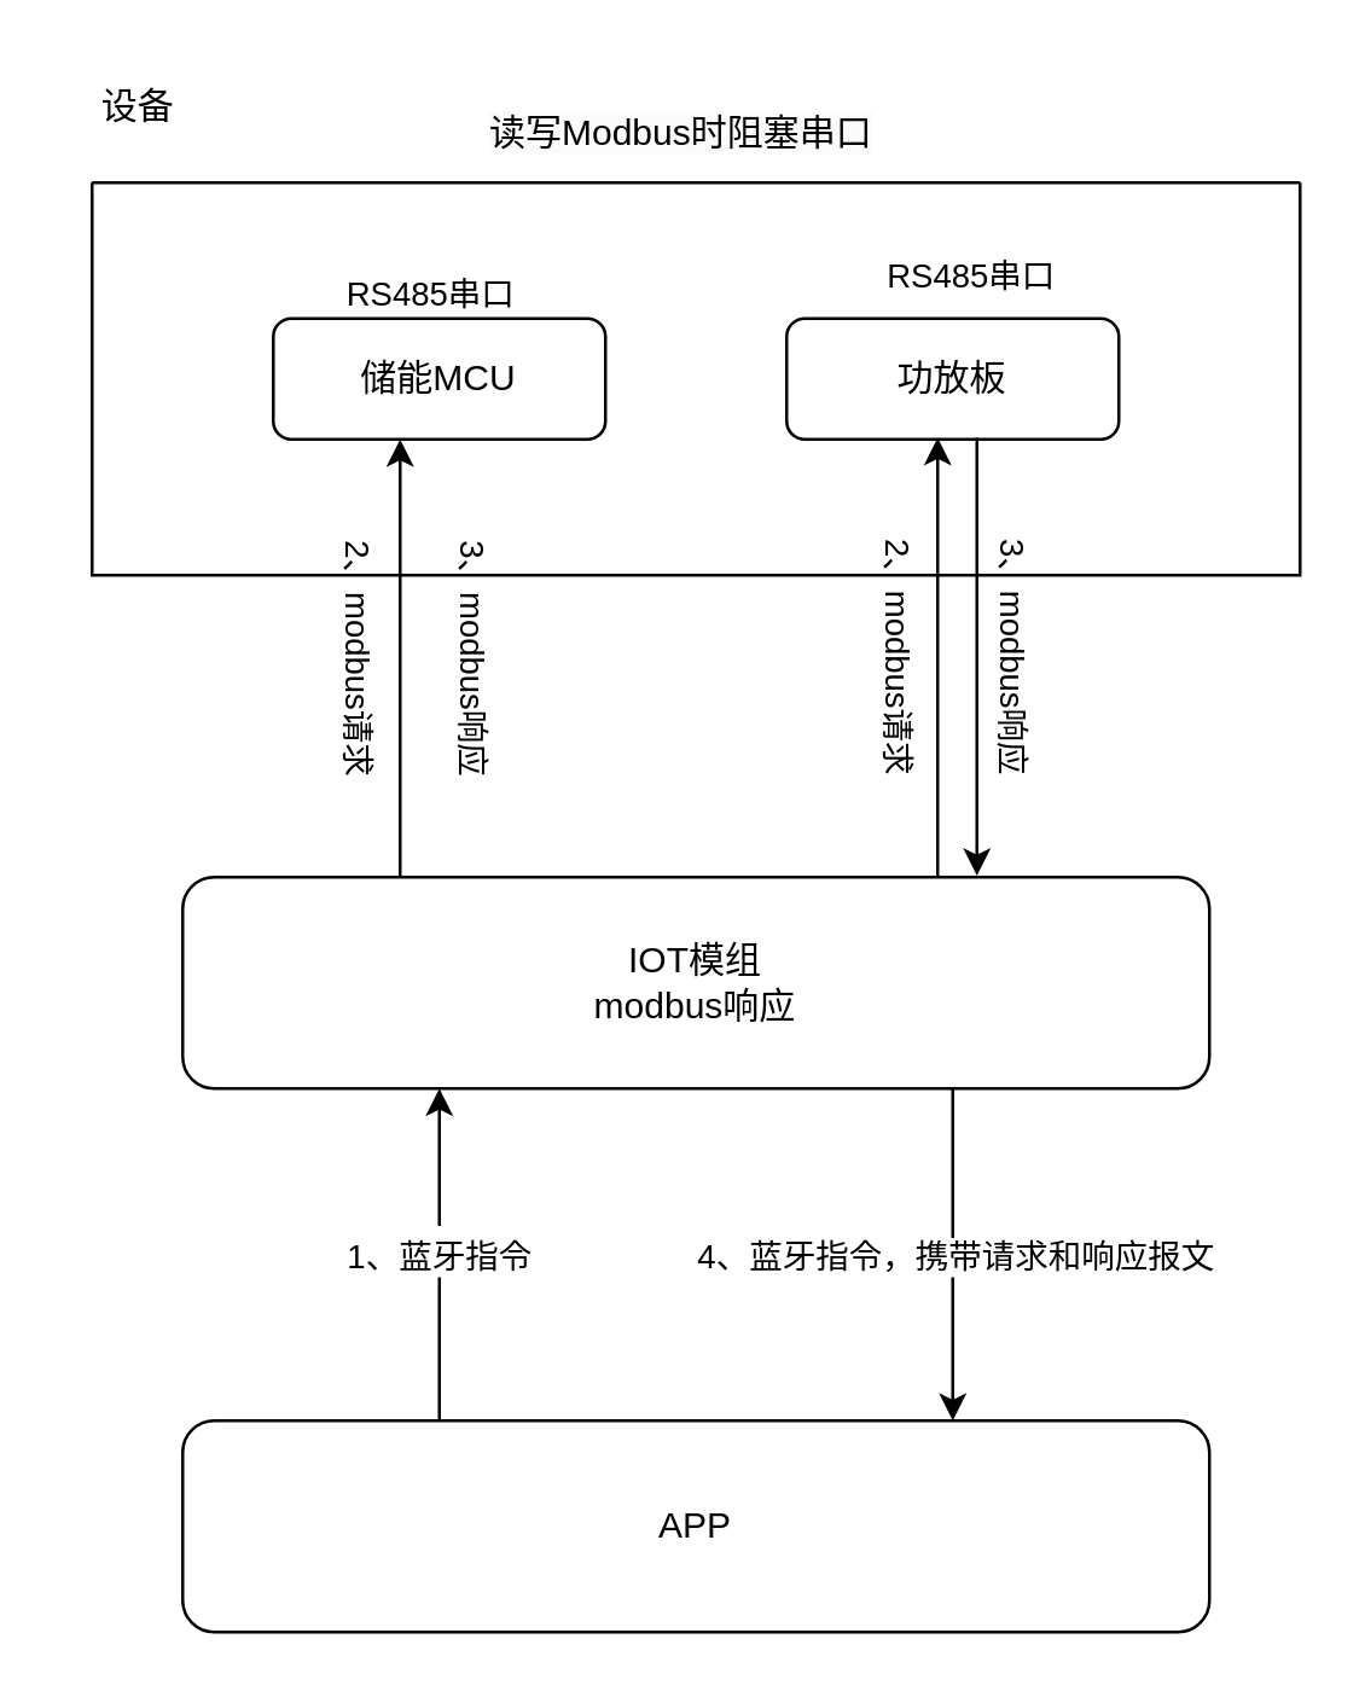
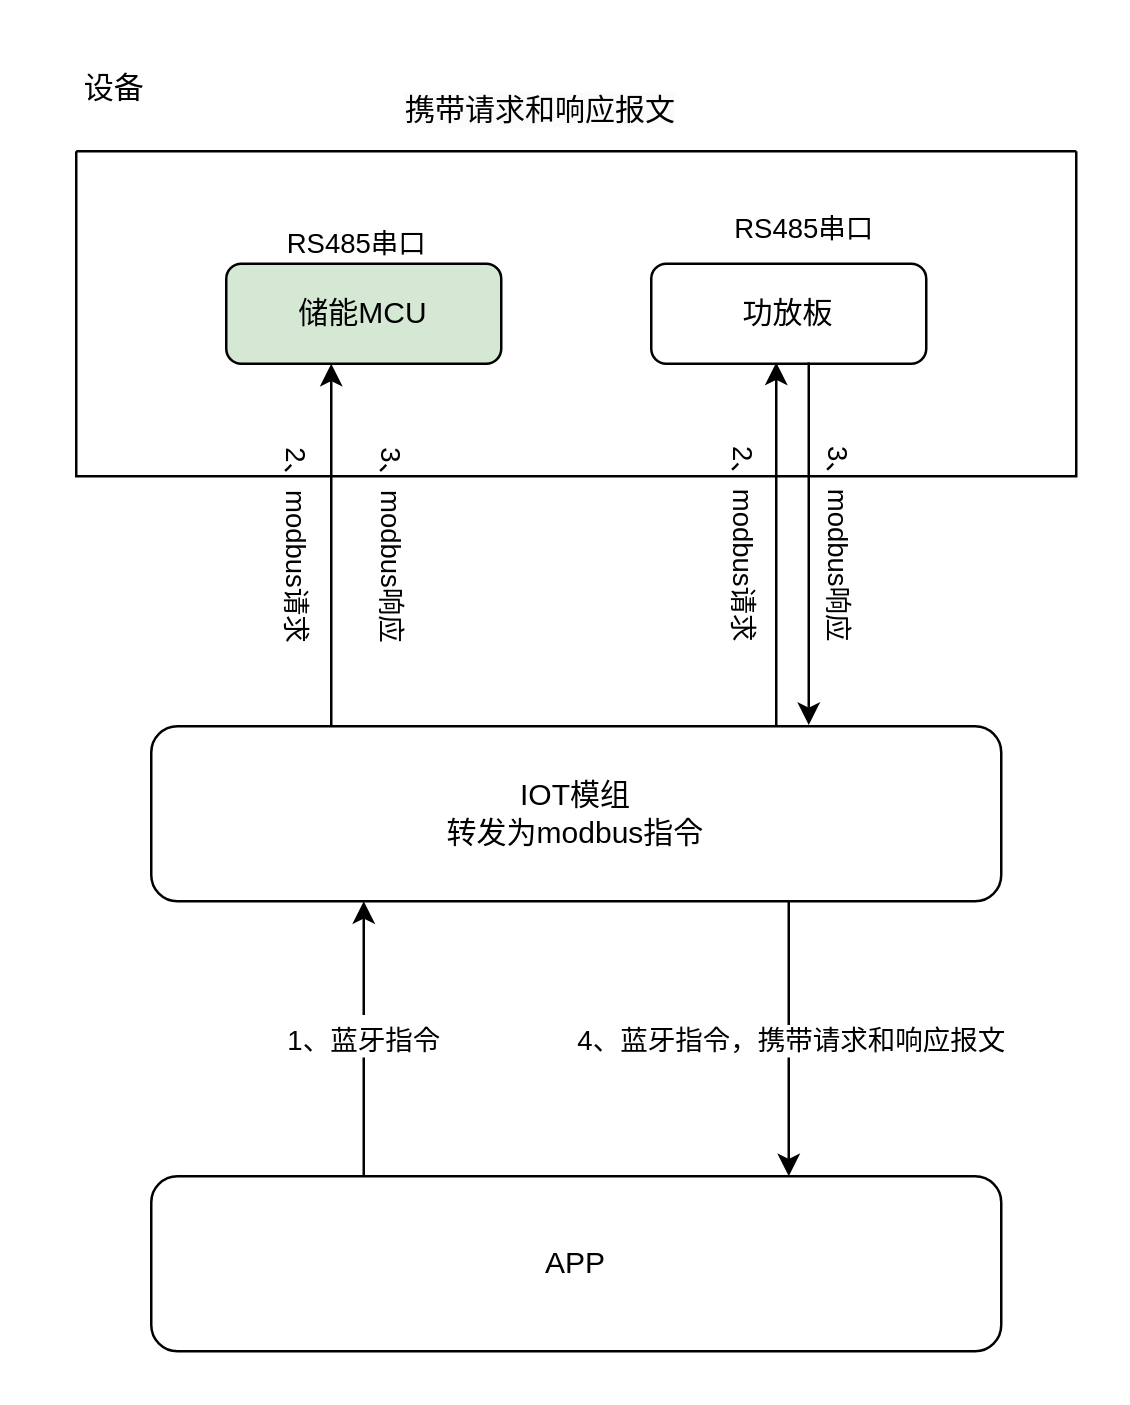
- <mxCell id="21" value="&lt;span style=&quot;color: rgb(0, 0, 0); font-family: Helvetica; font-size: 12px; font-style: normal; font-variant-ligatures: normal; font-variant-caps: normal; font-weight: 400; letter-spacing: normal; orphans: 2; text-align: center; text-indent: 0px; text-transform: none; widows: 2; word-spacing: 0px; -webkit-text-stroke-width: 0px; background-color: rgb(251, 251, 251); text-decoration-thickness: initial; text-decoration-style: initial; text-decoration-color: initial; float: none; display: inline !important;&quot;&gt;读写Modbus时阻塞串口&lt;/span&gt;" style="text;whiteSpace=wrap;html=1;" vertex="1" parent="1"><mxGeometry x="160" y="30" width="160" height="50" as="geometry" /></mxCell>
+ <mxCell id="21" value="&lt;span style=&quot;color: rgb(0, 0, 0); font-family: Helvetica; font-size: 12px; font-style: normal; font-variant-ligatures: normal; font-variant-caps: normal; font-weight: 400; letter-spacing: normal; orphans: 2; text-align: center; text-indent: 0px; text-transform: none; widows: 2; word-spacing: 0px; -webkit-text-stroke-width: 0px; background-color: rgb(251, 251, 251); text-decoration-thickness: initial; text-decoration-style: initial; text-decoration-color: initial; float: none; display: inline !important;&quot;&gt;携带请求和响应报文&lt;/span&gt;" style="text;whiteSpace=wrap;html=1;" vertex="1" parent="1"><mxGeometry x="160" y="30" width="160" height="50" as="geometry" /></mxCell>
- <mxCell id="2" value="储能MCU" style="rounded=1;whiteSpace=wrap;html=1;" vertex="1" parent="1"><mxGeometry x="90" y="105" width="110" height="40" as="geometry" /></mxCell>
+ <mxCell id="2" value="储能MCU" style="rounded=1;whiteSpace=wrap;html=1;fillColor=#d5e8d4;" vertex="1" parent="1"><mxGeometry x="90" y="105" width="110" height="40" as="geometry" /></mxCell>
- <mxCell id="4" value="IOT模组&lt;br&gt;modbus响应" style="rounded=1;whiteSpace=wrap;html=1;" vertex="1" parent="1"><mxGeometry x="60" y="290" width="340" height="70" as="geometry" /></mxCell>
+ <mxCell id="4" value="IOT模组&lt;br&gt;转发为modbus指令" style="rounded=1;whiteSpace=wrap;html=1;" vertex="1" parent="1"><mxGeometry x="60" y="290" width="340" height="70" as="geometry" /></mxCell>
